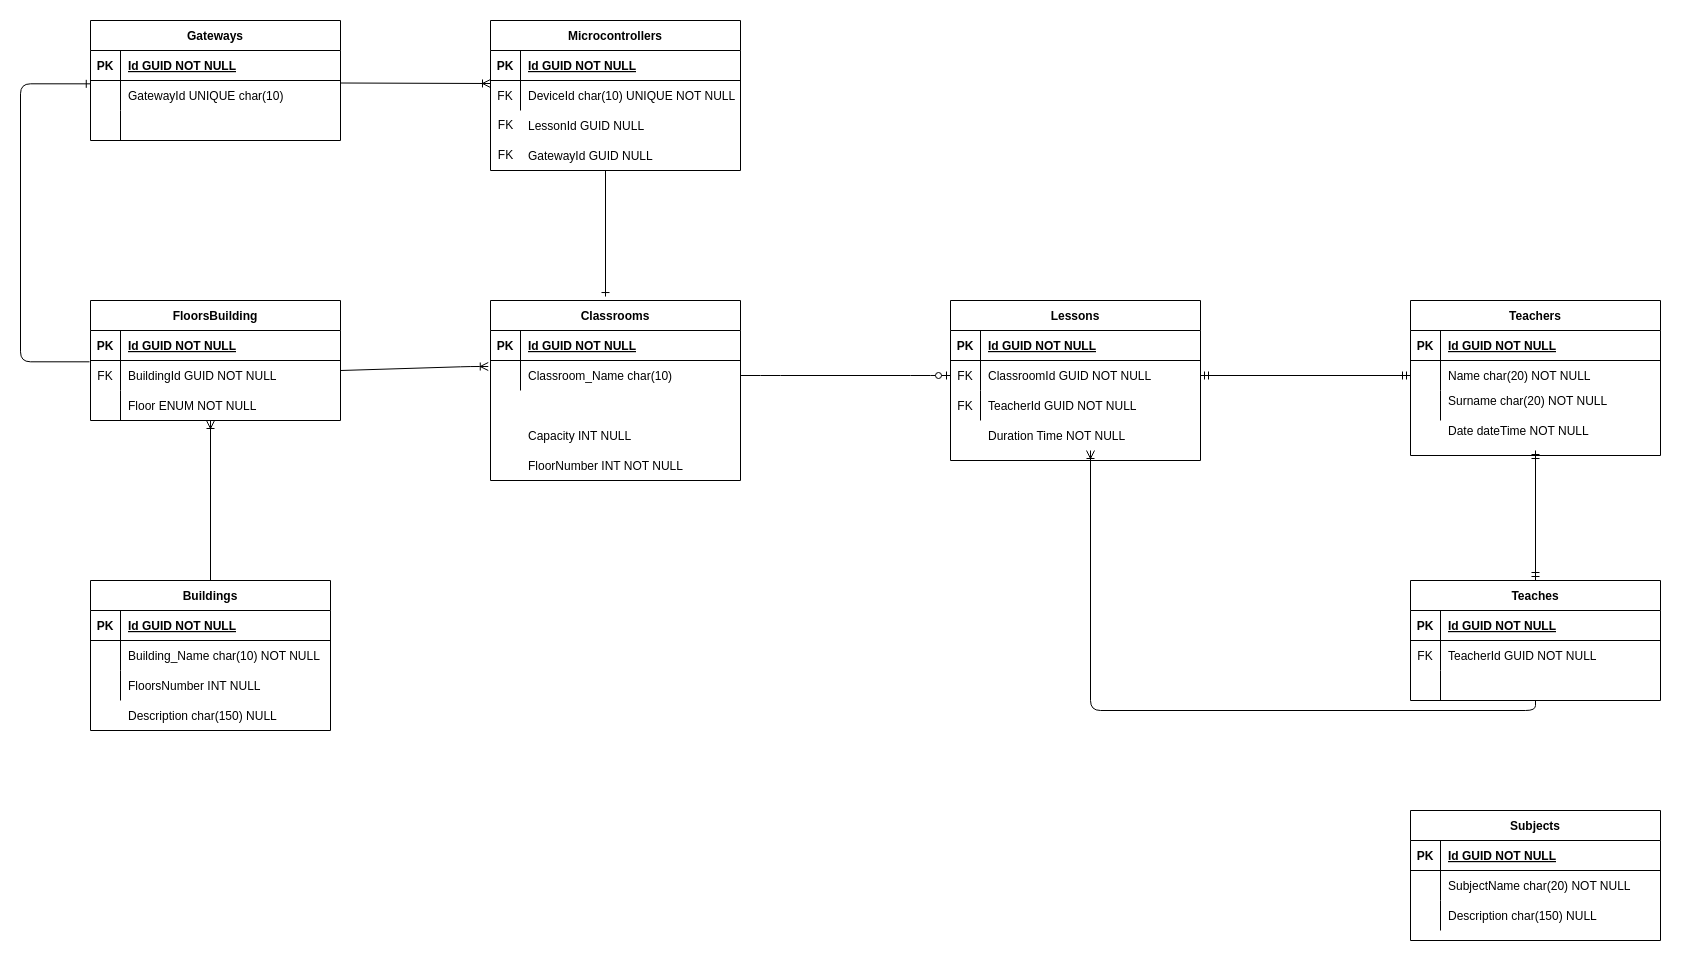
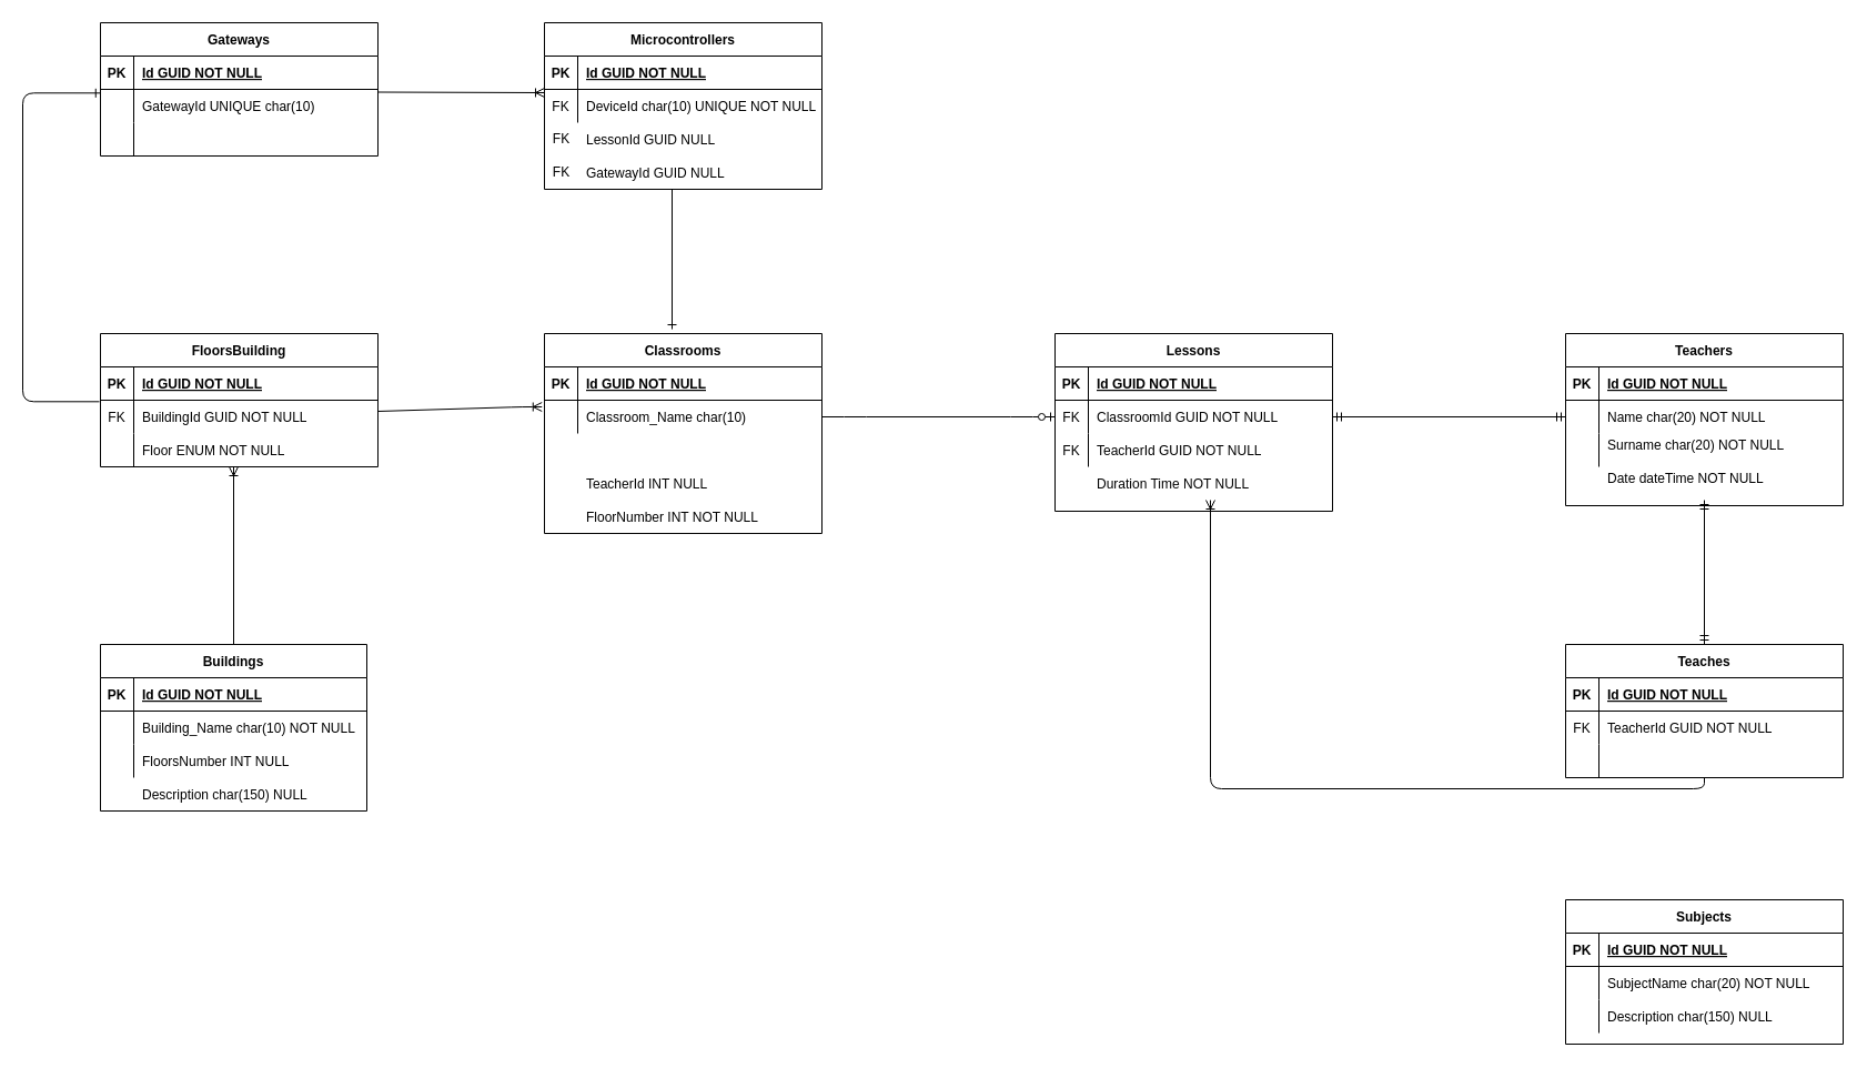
- <mxCell id="62" value="Capacity INT NULL" style="shape=partialRectangle;overflow=hidden;connectable=0;fillColor=none;top=0;left=0;bottom=0;right=0;align=left;spacingLeft=6;" parent="1" vertex="1"><mxGeometry x="520" y="420" width="220" height="30" as="geometry" /></mxCell>
+ <mxCell id="62" value="TeacherId INT NULL" style="shape=partialRectangle;overflow=hidden;connectable=0;fillColor=none;top=0;left=0;bottom=0;right=0;align=left;spacingLeft=6;" parent="1" vertex="1"><mxGeometry x="520" y="420" width="220" height="30" as="geometry" /></mxCell>
